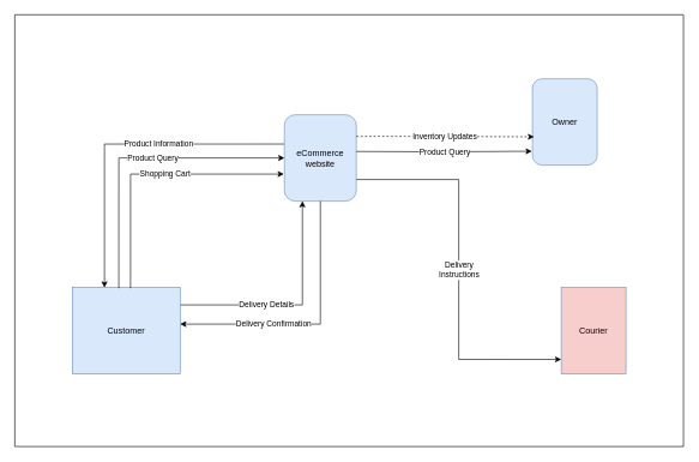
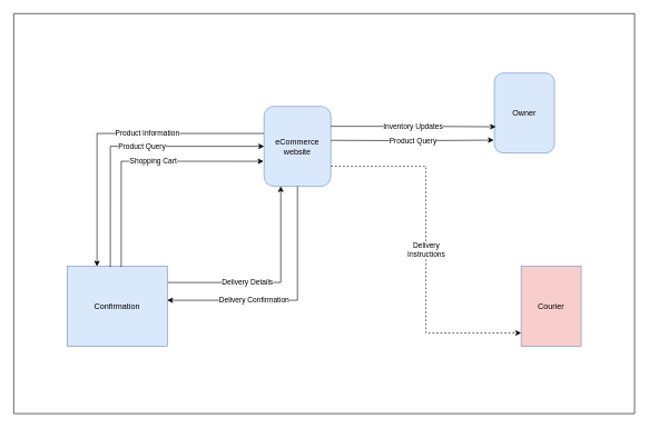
- <mxCell id="13" value="Inventory Updates" style="edgeStyle=orthogonalEdgeStyle;rounded=0;orthogonalLoop=1;jettySize=auto;html=1;exitX=1;exitY=0.25;exitDx=0;exitDy=0;entryX=0.024;entryY=0.672;entryDx=0;entryDy=0;entryPerimeter=0;dashed=1;" edge="1" parent="2" source="3" target="6"><mxGeometry x="0.002" relative="1" as="geometry"><mxPoint as="offset" /></mxGeometry></mxCell>
+ <mxCell id="13" value="Inventory Updates" style="edgeStyle=orthogonalEdgeStyle;rounded=0;orthogonalLoop=1;jettySize=auto;html=1;exitX=1;exitY=0.25;exitDx=0;exitDy=0;entryX=0.024;entryY=0.672;entryDx=0;entryDy=0;entryPerimeter=0;" edge="1" parent="2" source="3" target="6"><mxGeometry x="0.002" relative="1" as="geometry"><mxPoint as="offset" /></mxGeometry></mxCell>
- <mxCell id="11" value="Delivery&lt;div&gt;Instructions&lt;/div&gt;" style="edgeStyle=orthogonalEdgeStyle;rounded=0;orthogonalLoop=1;jettySize=auto;html=1;exitX=1;exitY=0.75;exitDx=0;exitDy=0;entryX=0;entryY=0.833;entryDx=0;entryDy=0;entryPerimeter=0;" edge="1" parent="2" source="3" target="5"><mxGeometry relative="1" as="geometry" /></mxCell>
+ <mxCell id="11" value="Delivery&lt;div&gt;Instructions&lt;/div&gt;" style="edgeStyle=orthogonalEdgeStyle;rounded=0;orthogonalLoop=1;jettySize=auto;html=1;exitX=1;exitY=0.75;exitDx=0;exitDy=0;entryX=0;entryY=0.833;entryDx=0;entryDy=0;entryPerimeter=0;dashed=1;" edge="1" parent="2" source="3" target="5"><mxGeometry relative="1" as="geometry" /></mxCell>
- <mxCell id="4" value="Customer" style="rounded=0;whiteSpace=wrap;html=1;fillColor=#dae8fc;strokeColor=#6c8ebf;" vertex="1" parent="2"><mxGeometry x="80" y="379" width="150" height="120" as="geometry" /></mxCell>
+ <mxCell id="4" value="Confirmation" style="rounded=0;whiteSpace=wrap;html=1;fillColor=#dae8fc;strokeColor=#6c8ebf;" vertex="1" parent="2"><mxGeometry x="80" y="379" width="150" height="120" as="geometry" /></mxCell>
